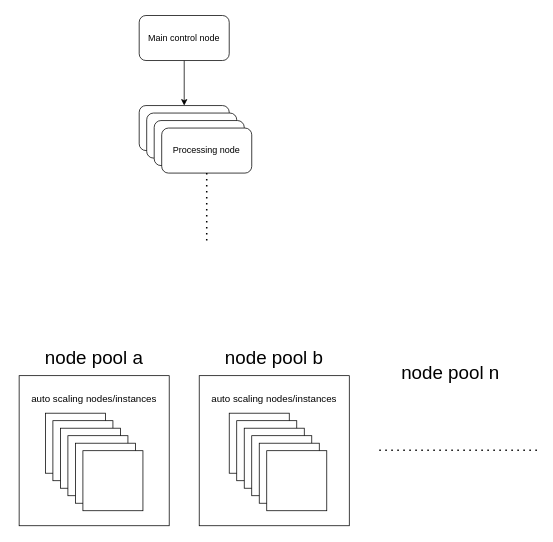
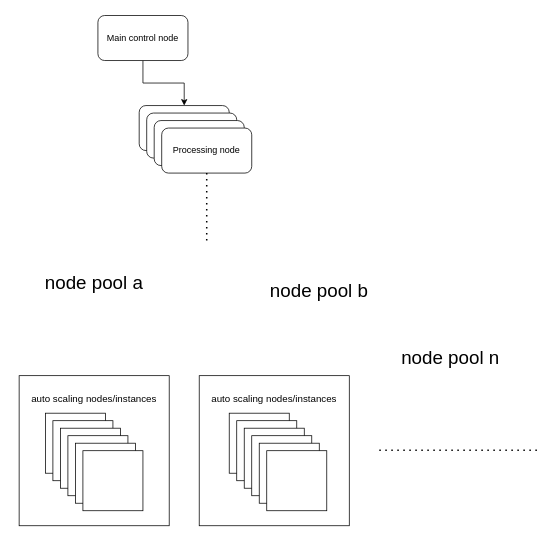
- <mxCell id="3" value="Main control node" style="rounded=1;whiteSpace=wrap;html=1;" parent="1" vertex="1"><mxGeometry x="185" y="20" width="120" height="60" as="geometry" /></mxCell>
+ <mxCell id="3" value="Main control node" style="rounded=1;whiteSpace=wrap;html=1;" parent="1" vertex="1"><mxGeometry x="130" y="20" width="120" height="60" as="geometry" /></mxCell>
- <mxCell id="12" value="&lt;font style=&quot;font-size: 25px&quot;&gt;node pool a&lt;/font&gt;" style="text;html=1;strokeColor=none;fillColor=none;align=center;verticalAlign=middle;whiteSpace=wrap;rounded=0;" vertex="1" parent="1"><mxGeometry x="40" y="460" width="170" height="30" as="geometry" /></mxCell>
+ <mxCell id="12" value="&lt;font style=&quot;font-size: 25px&quot;&gt;node pool a&lt;/font&gt;" style="text;html=1;strokeColor=none;fillColor=none;align=center;verticalAlign=middle;whiteSpace=wrap;rounded=0;" vertex="1" parent="1"><mxGeometry x="40" y="360" width="170" height="30" as="geometry" /></mxCell>
- <mxCell id="13" value="&lt;font style=&quot;font-size: 25px&quot;&gt;node pool b&lt;/font&gt;" style="text;html=1;strokeColor=none;fillColor=none;align=center;verticalAlign=middle;whiteSpace=wrap;rounded=0;" vertex="1" parent="1"><mxGeometry x="280" y="460" width="170" height="30" as="geometry" /></mxCell>
+ <mxCell id="13" value="&lt;font style=&quot;font-size: 25px&quot;&gt;node pool b&lt;/font&gt;" style="text;html=1;strokeColor=none;fillColor=none;align=center;verticalAlign=middle;whiteSpace=wrap;rounded=0;" vertex="1" parent="1"><mxGeometry x="340" y="370" width="170" height="30" as="geometry" /></mxCell>
- <mxCell id="14" value="&lt;font style=&quot;font-size: 25px&quot;&gt;node pool n&lt;/font&gt;" style="text;html=1;strokeColor=none;fillColor=none;align=center;verticalAlign=middle;whiteSpace=wrap;rounded=0;" vertex="1" parent="1"><mxGeometry x="515" y="480" width="170" height="30" as="geometry" /></mxCell>
+ <mxCell id="14" value="&lt;font style=&quot;font-size: 25px&quot;&gt;node pool n&lt;/font&gt;" style="text;html=1;strokeColor=none;fillColor=none;align=center;verticalAlign=middle;whiteSpace=wrap;rounded=0;" vertex="1" parent="1"><mxGeometry x="515" y="460" width="170" height="30" as="geometry" /></mxCell>
